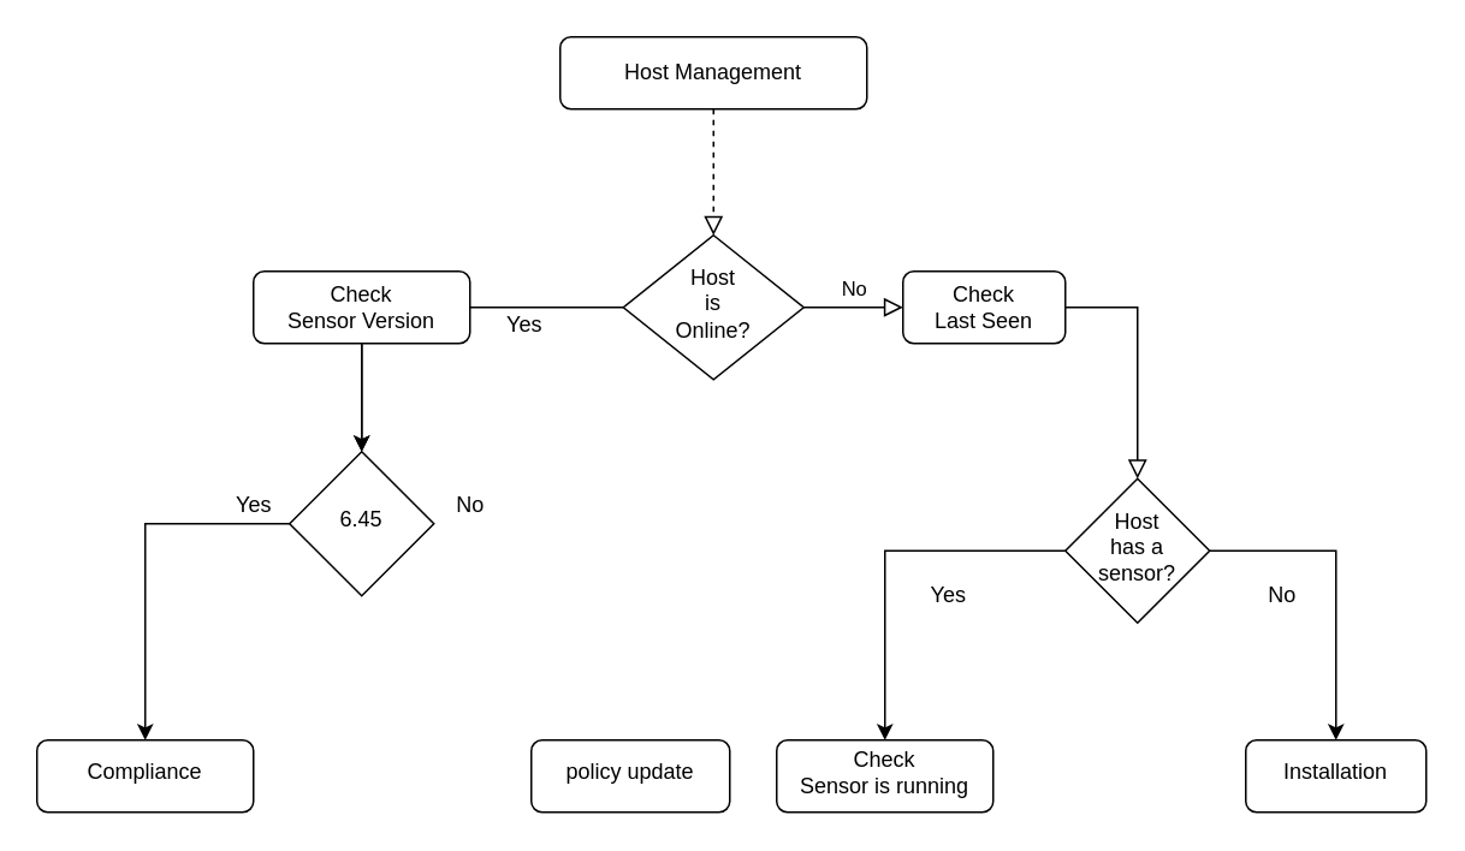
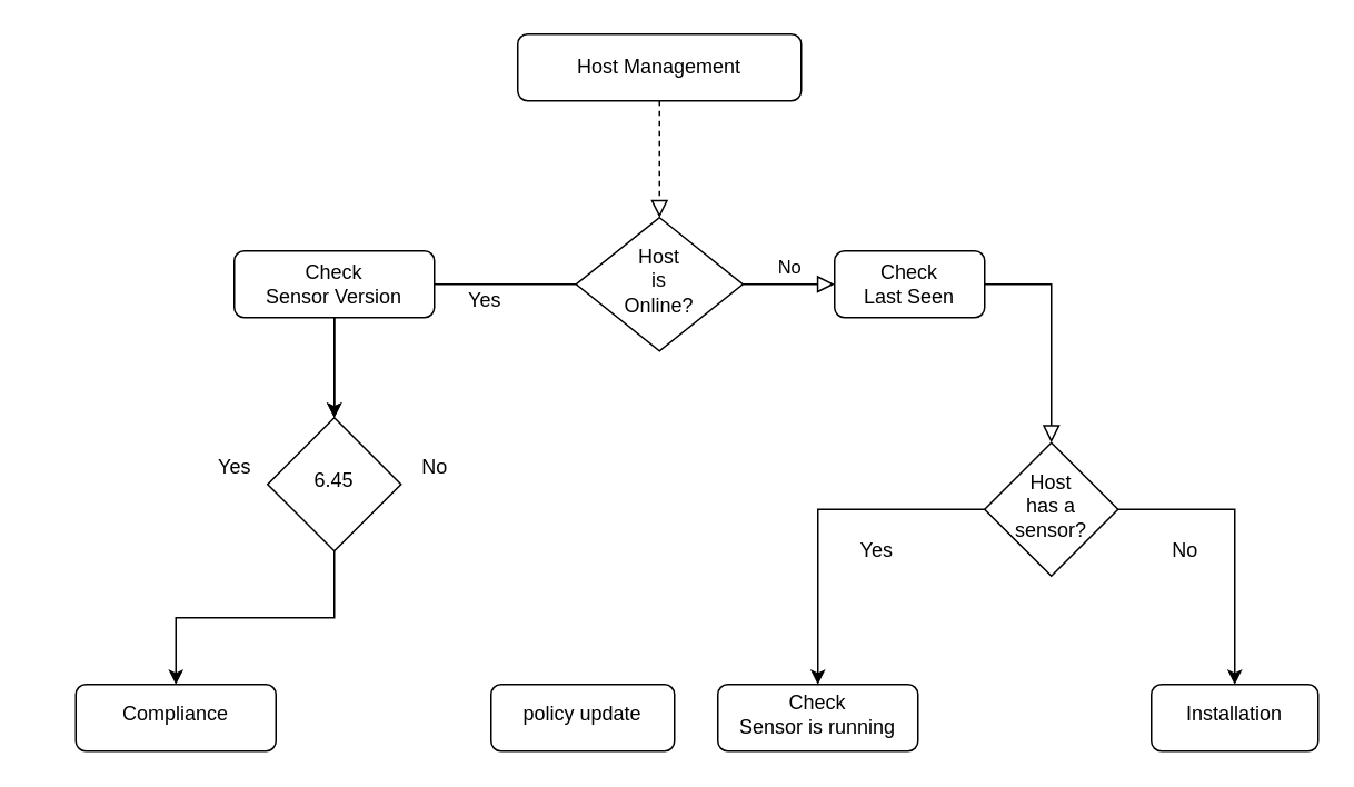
- <mxCell id="13" value="Compliance" style="rounded=1;whiteSpace=wrap;html=1;shadow=0;strokeWidth=1;spacing=6;spacingTop=-4;" vertex="1" parent="1"><mxGeometry x="20" y="410" width="120" height="40" as="geometry" /></mxCell>
+ <mxCell id="13" value="Compliance" style="rounded=1;whiteSpace=wrap;html=1;shadow=0;strokeWidth=1;spacing=6;spacingTop=-4;" vertex="1" parent="1"><mxGeometry x="45" y="410" width="120" height="40" as="geometry" /></mxCell>
